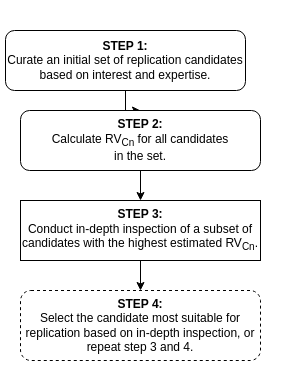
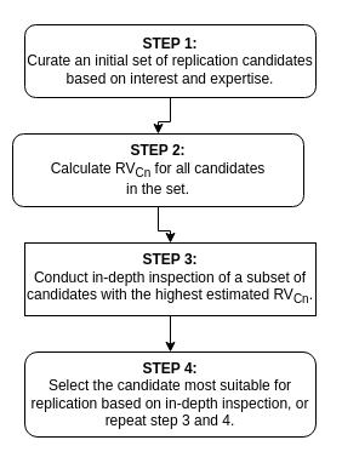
- <mxCell id="3" value="&lt;b&gt;STEP 1:&lt;/b&gt;&lt;br&gt;Curate an initial set of replication candidates based on interest and expertise." style="rounded=1;whiteSpace=wrap;html=1;" parent="1" vertex="1"><mxGeometry x="5" y="30" width="240" height="60" as="geometry" /></mxCell>
+ <mxCell id="3" value="&lt;b&gt;STEP 1:&lt;/b&gt;&lt;br&gt;Curate an initial set of replication candidates based on interest and expertise." style="rounded=1;whiteSpace=wrap;html=1;" parent="1" vertex="1"><mxGeometry x="20" y="20" width="240" height="60" as="geometry" /></mxCell>
- <mxCell id="5" value="&lt;b&gt;STEP 2:&lt;/b&gt;&lt;br&gt;Calculate RV&lt;sub&gt;Cn&lt;/sub&gt;&amp;nbsp;for all candidates &lt;br&gt;in the set." style="rounded=1;whiteSpace=wrap;html=1;" parent="1" vertex="1"><mxGeometry x="20" y="110" width="240" height="60" as="geometry" /></mxCell>
+ <mxCell id="5" value="&lt;b&gt;STEP 2:&lt;/b&gt;&lt;br&gt;Calculate RV&lt;sub&gt;Cn&lt;/sub&gt;&amp;nbsp;for all candidates &lt;br&gt;in the set." style="rounded=1;whiteSpace=wrap;html=1;" parent="1" vertex="1"><mxGeometry x="10" y="110" width="240" height="60" as="geometry" /></mxCell>
- <mxCell id="8" value="&lt;b&gt;STEP 4:&lt;/b&gt;&lt;br&gt;Select the candidate most suitable for replication based on in-depth inspection, or repeat step 3 and 4." style="rounded=1;whiteSpace=wrap;html=1;dashed=1;" parent="1" vertex="1"><mxGeometry x="20" y="290" width="240" height="70" as="geometry" /></mxCell>
+ <mxCell id="8" value="&lt;b&gt;STEP 4:&lt;/b&gt;&lt;br&gt;Select the candidate most suitable for replication based on in-depth inspection, or repeat step 3 and 4." style="rounded=1;whiteSpace=wrap;html=1;" parent="1" vertex="1"><mxGeometry x="20" y="290" width="240" height="70" as="geometry" /></mxCell>
